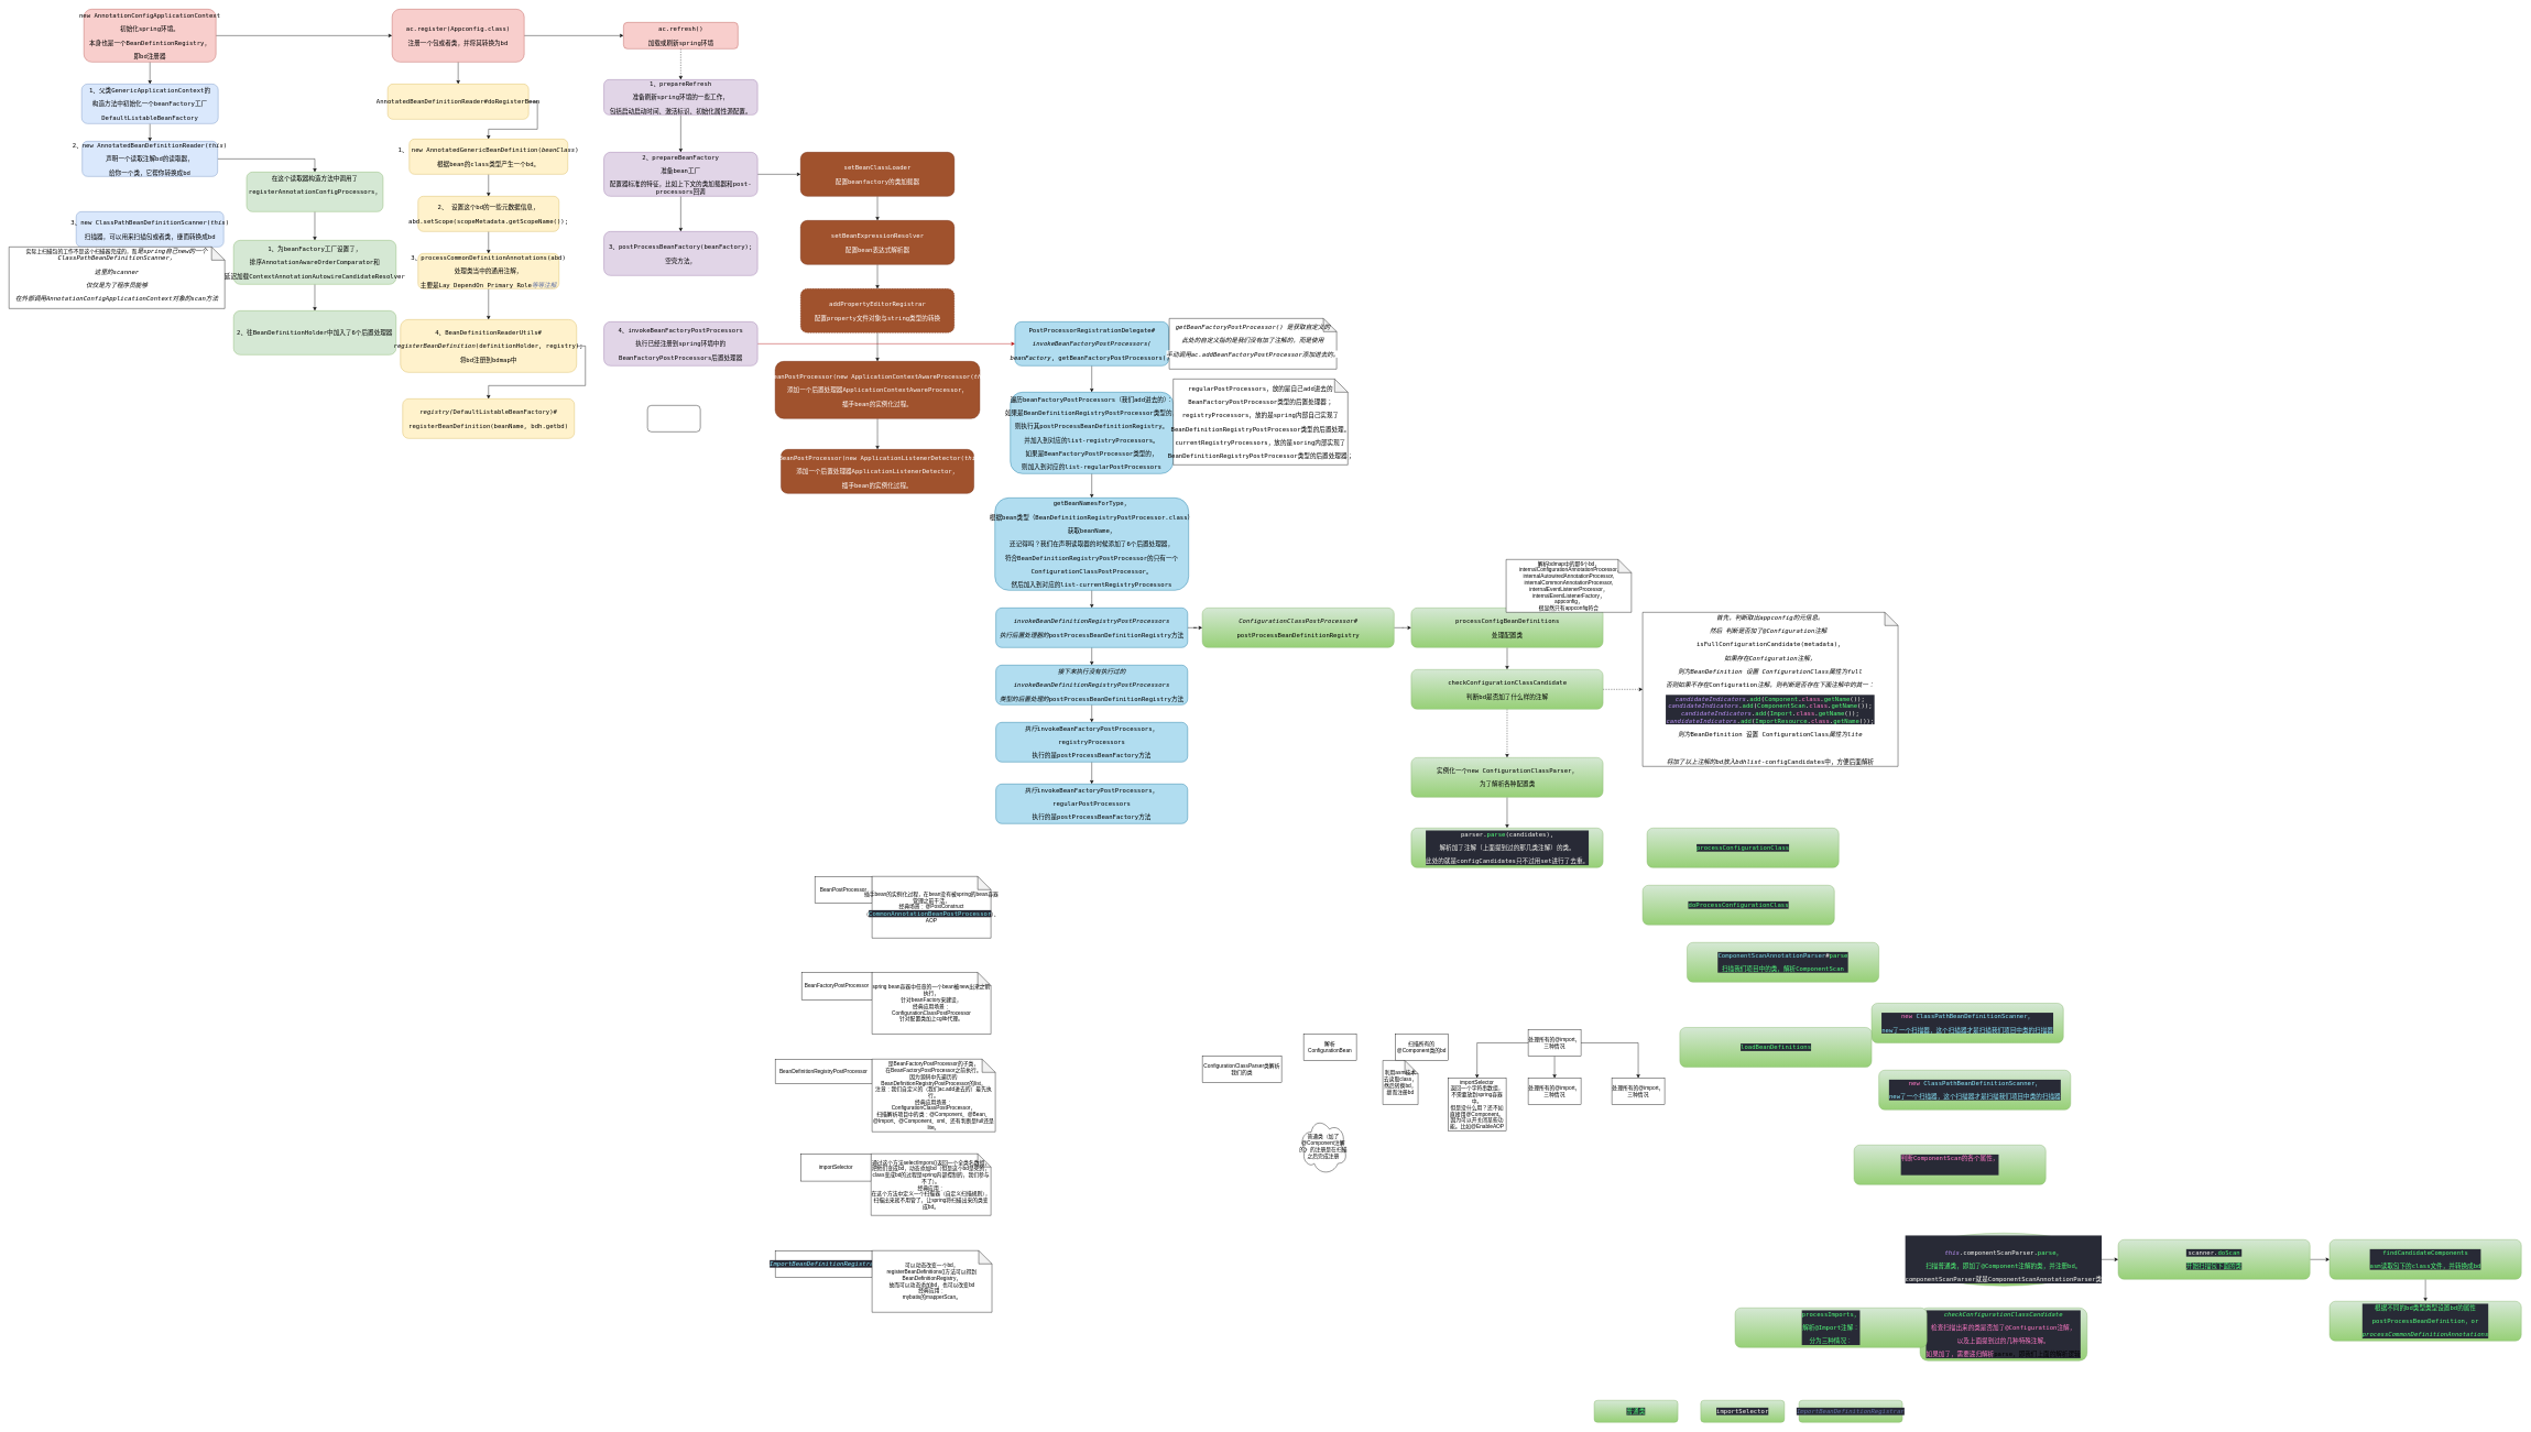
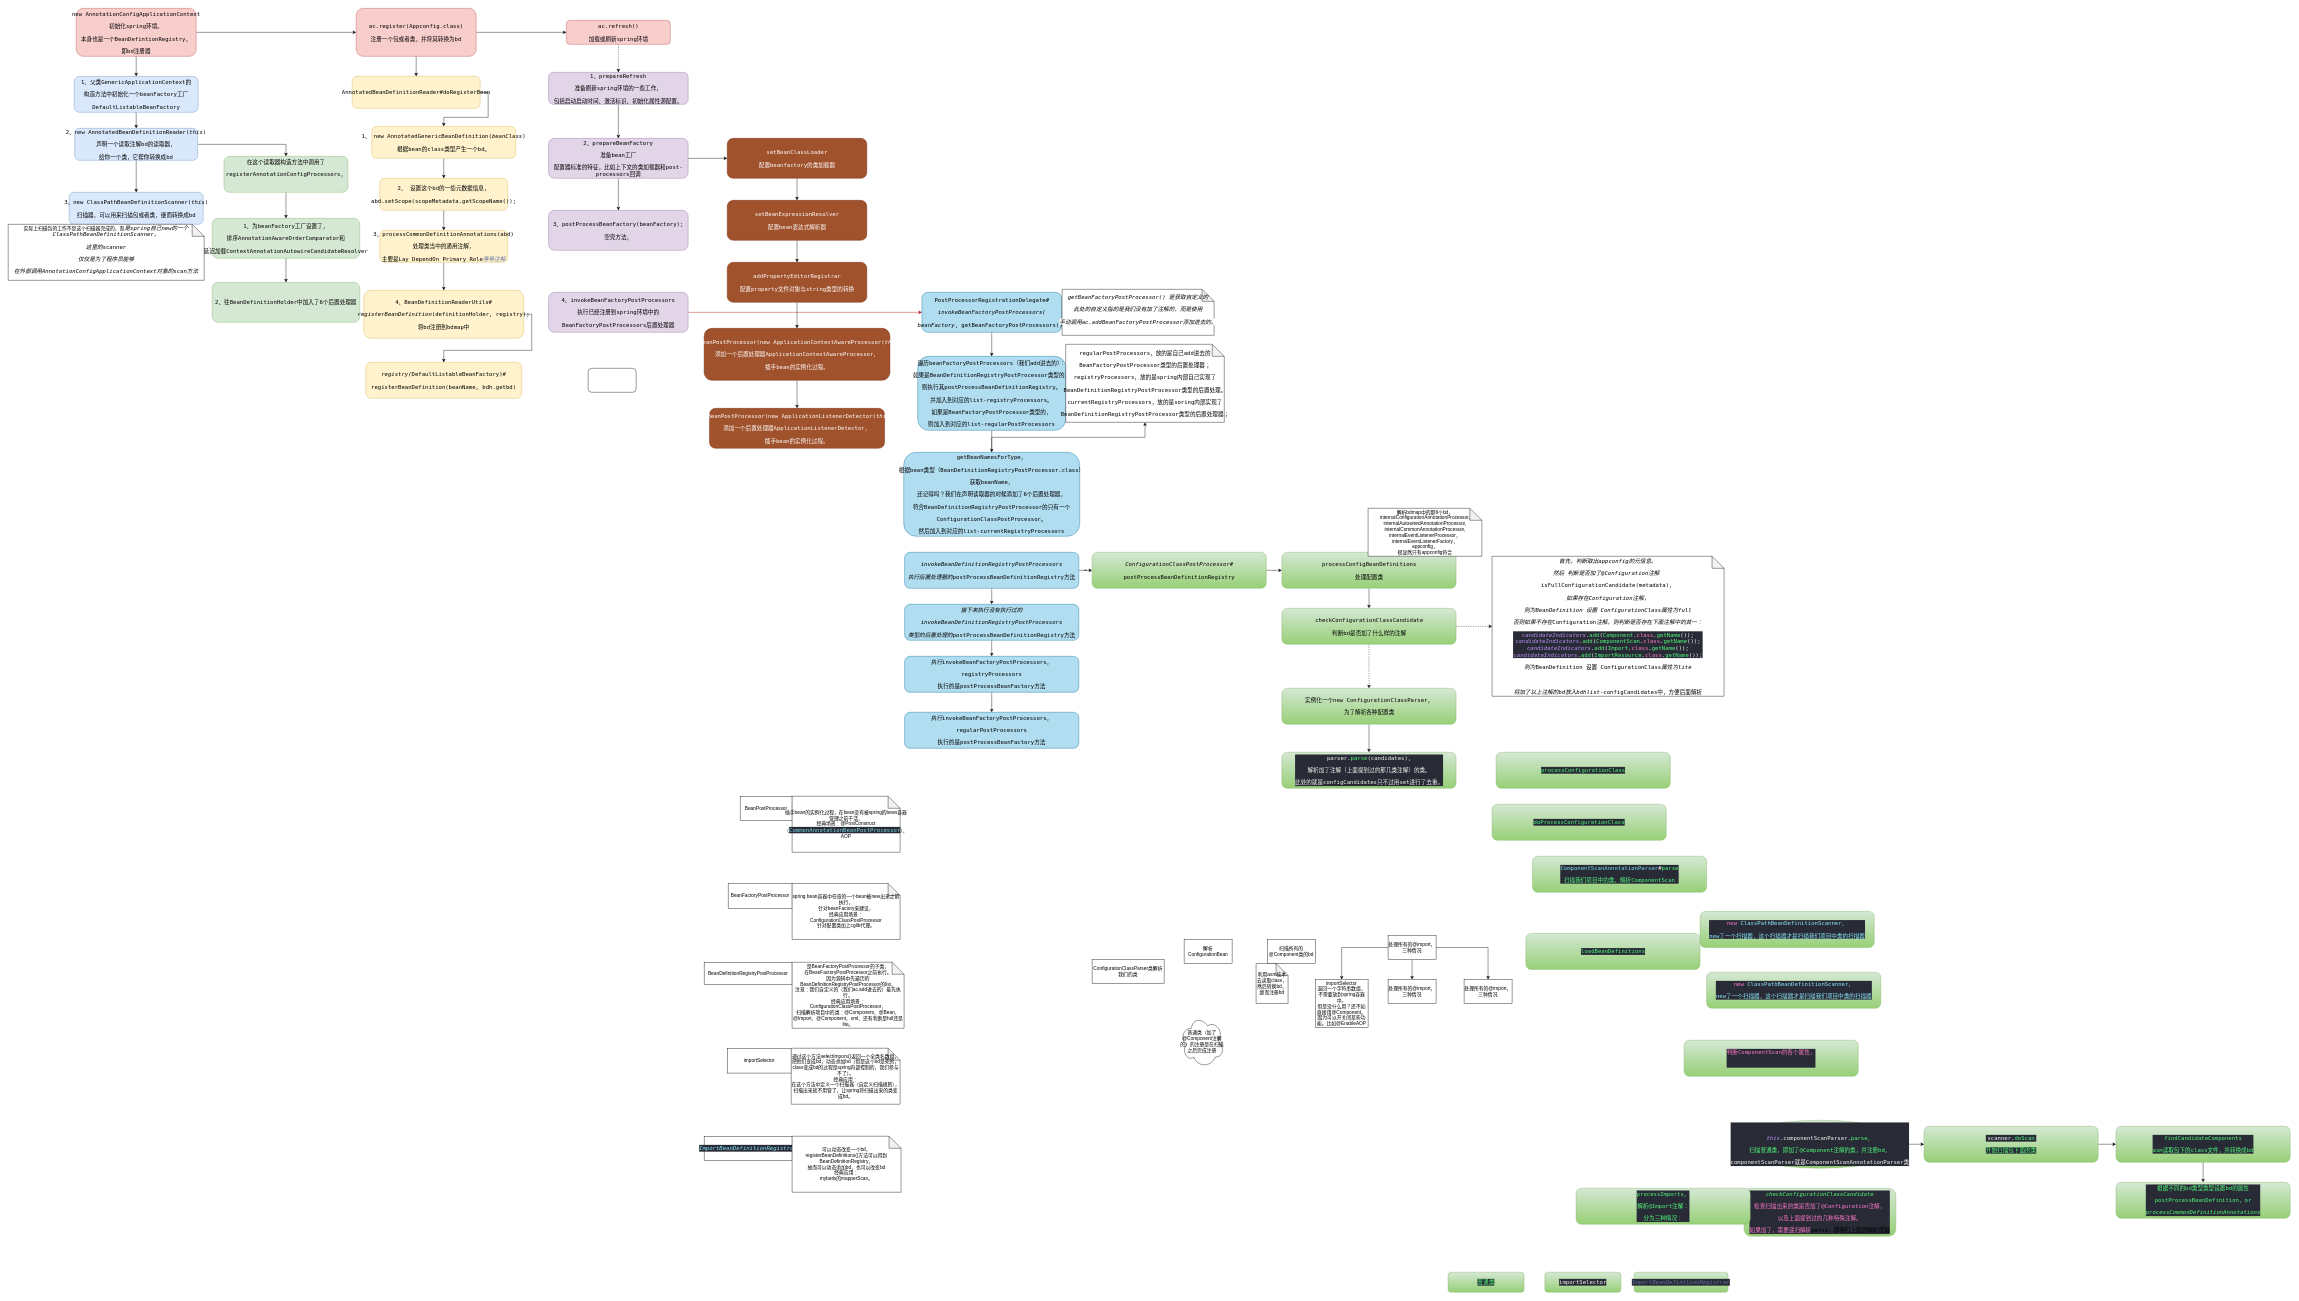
+ <mxCell id="7" style="edgeStyle=orthogonalEdgeStyle;rounded=0;orthogonalLoop=1;jettySize=auto;html=1;" parent="1" source="9" target="10" edge="1"><mxGeometry relative="1" as="geometry" /></mxCell>
- <mxCell id="43" value="&lt;pre style=&quot;font-family: &amp;#34;jetbrains mono&amp;#34; , monospace ; font-size: 10.5pt&quot;&gt;&lt;pre style=&quot;font-family: &amp;#34;jetbrains mono&amp;#34; , monospace ; font-size: 10.5pt&quot;&gt;&lt;pre style=&quot;font-family: &amp;#34;jetbrains mono&amp;#34; , monospace ; font-size: 10.5pt&quot;&gt;addPropertyEditorRegistrar&lt;/pre&gt;&lt;pre style=&quot;font-family: &amp;#34;jetbrains mono&amp;#34; , monospace ; font-size: 10.5pt&quot;&gt;配置property文件对象与string类型的转换&lt;/pre&gt;&lt;/pre&gt;&lt;/pre&gt;" style="rounded=1;whiteSpace=wrap;html=1;fontSize=12;glass=0;strokeWidth=1;shadow=0;fillColor=#a0522d;strokeColor=#6D1F00;fontColor=#ffffff;dashed=1;" parent="1" vertex="1"><mxGeometry x="1817.75" y="655" width="349" height="100" as="geometry" /></mxCell>
+ <mxCell id="43" value="&lt;pre style=&quot;font-family: &amp;#34;jetbrains mono&amp;#34; , monospace ; font-size: 10.5pt&quot;&gt;&lt;pre style=&quot;font-family: &amp;#34;jetbrains mono&amp;#34; , monospace ; font-size: 10.5pt&quot;&gt;&lt;pre style=&quot;font-family: &amp;#34;jetbrains mono&amp;#34; , monospace ; font-size: 10.5pt&quot;&gt;addPropertyEditorRegistrar&lt;/pre&gt;&lt;pre style=&quot;font-family: &amp;#34;jetbrains mono&amp;#34; , monospace ; font-size: 10.5pt&quot;&gt;配置property文件对象与string类型的转换&lt;/pre&gt;&lt;/pre&gt;&lt;/pre&gt;" style="rounded=1;whiteSpace=wrap;html=1;fontSize=12;glass=0;strokeWidth=1;shadow=0;fillColor=#a0522d;strokeColor=#6D1F00;fontColor=#ffffff;" parent="1" vertex="1"><mxGeometry x="1817.75" y="655" width="349" height="100" as="geometry" /></mxCell>
- <mxCell id="55" style="edgeStyle=orthogonalEdgeStyle;rounded=0;orthogonalLoop=1;jettySize=auto;html=1;" parent="1" source="56" target="59" edge="1"><mxGeometry relative="1" as="geometry" /></mxCell>
+ <mxCell id="55" style="edgeStyle=orthogonalEdgeStyle;rounded=0;orthogonalLoop=1;jettySize=auto;html=1;" parent="1" source="56" target="65" edge="1"><mxGeometry relative="1" as="geometry" /></mxCell>
